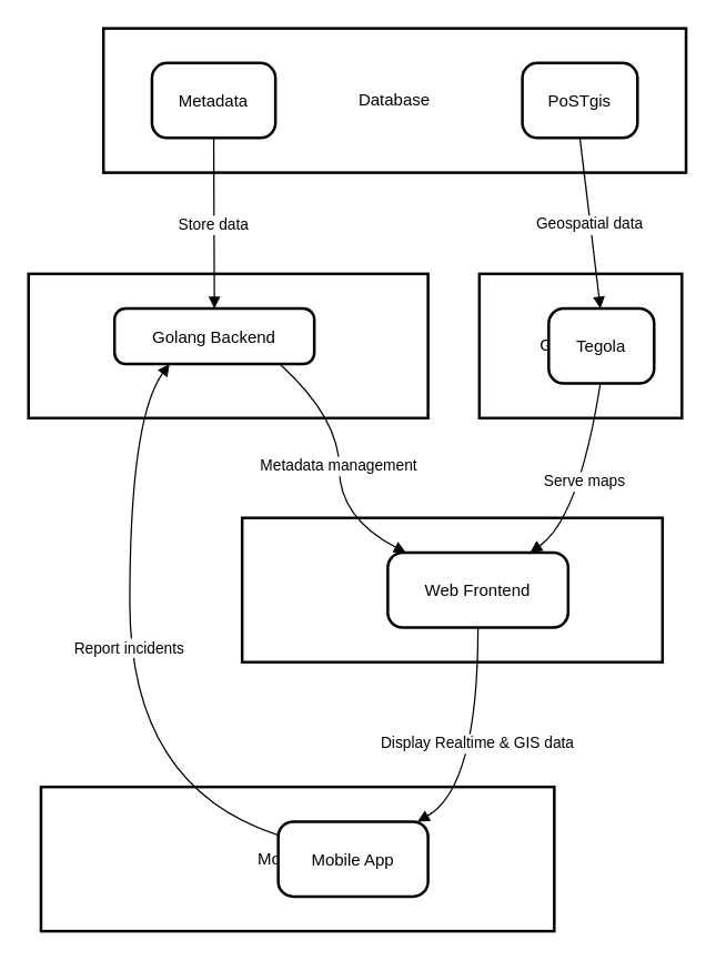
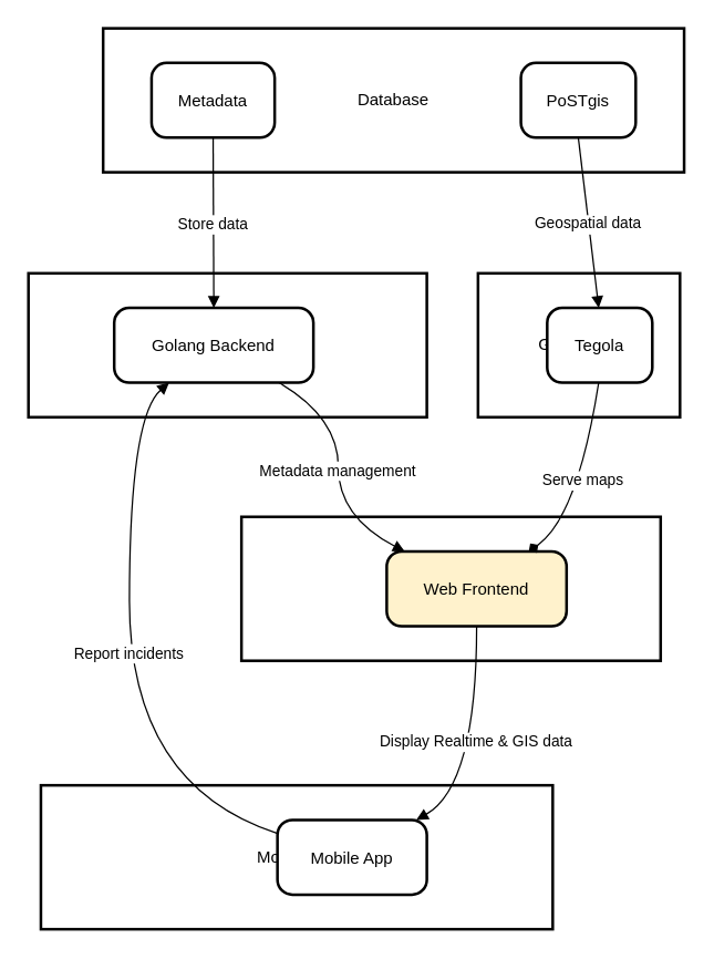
- <mxCell id="10" value="Golang Backend" style="rounded=1;arcSize=20;strokeWidth=2" vertex="1" parent="1"><mxGeometry x="82" y="222" width="144" height="40" as="geometry" /></mxCell>
+ <mxCell id="10" value="Golang Backend" style="rounded=1;arcSize=20;strokeWidth=2" vertex="1" parent="1"><mxGeometry x="82" y="222" width="144" height="54" as="geometry" /></mxCell>
- <mxCell id="16" value="Serve maps" style="curved=1;startArrow=none;endArrow=block;exitX=0.49;exitY=0.99;entryX=0.79;entryY=0;" edge="1" parent="1" source="9" target="11"><mxGeometry relative="1" as="geometry"><Array as="points"><mxPoint x="417" y="373" /></Array></mxGeometry></mxCell>
+ <mxCell id="16" value="Serve maps" style="curved=1;startArrow=none;endArrow=diamond;exitX=0.49;exitY=0.99;entryX=0.79;entryY=0;" edge="1" parent="1" source="9" target="11"><mxGeometry relative="1" as="geometry"><Array as="points"><mxPoint x="417" y="373" /></Array></mxGeometry></mxCell>
- <mxCell id="11" value="Web Frontend" style="rounded=1;arcSize=20;strokeWidth=2" vertex="1" parent="1"><mxGeometry x="279" y="398" width="130" height="54" as="geometry" /></mxCell>
+ <mxCell id="11" value="Web Frontend" style="rounded=1;arcSize=20;strokeWidth=2;fillColor=#fff2cc;" vertex="1" parent="1"><mxGeometry x="279" y="398" width="130" height="54" as="geometry" /></mxCell>
